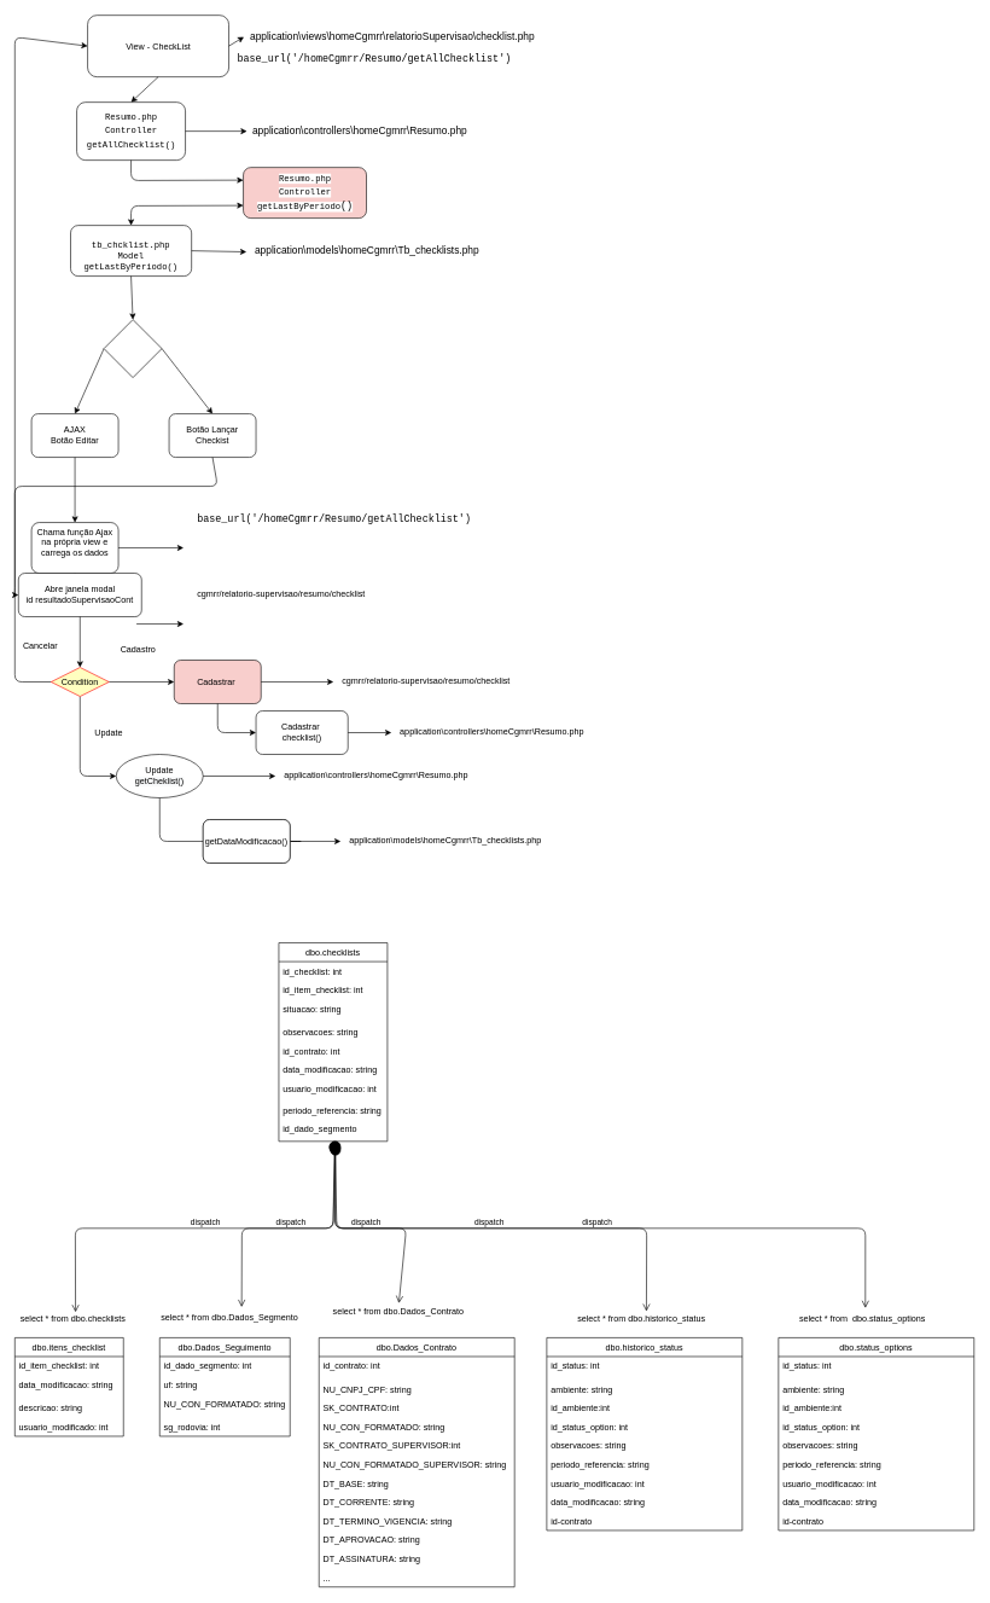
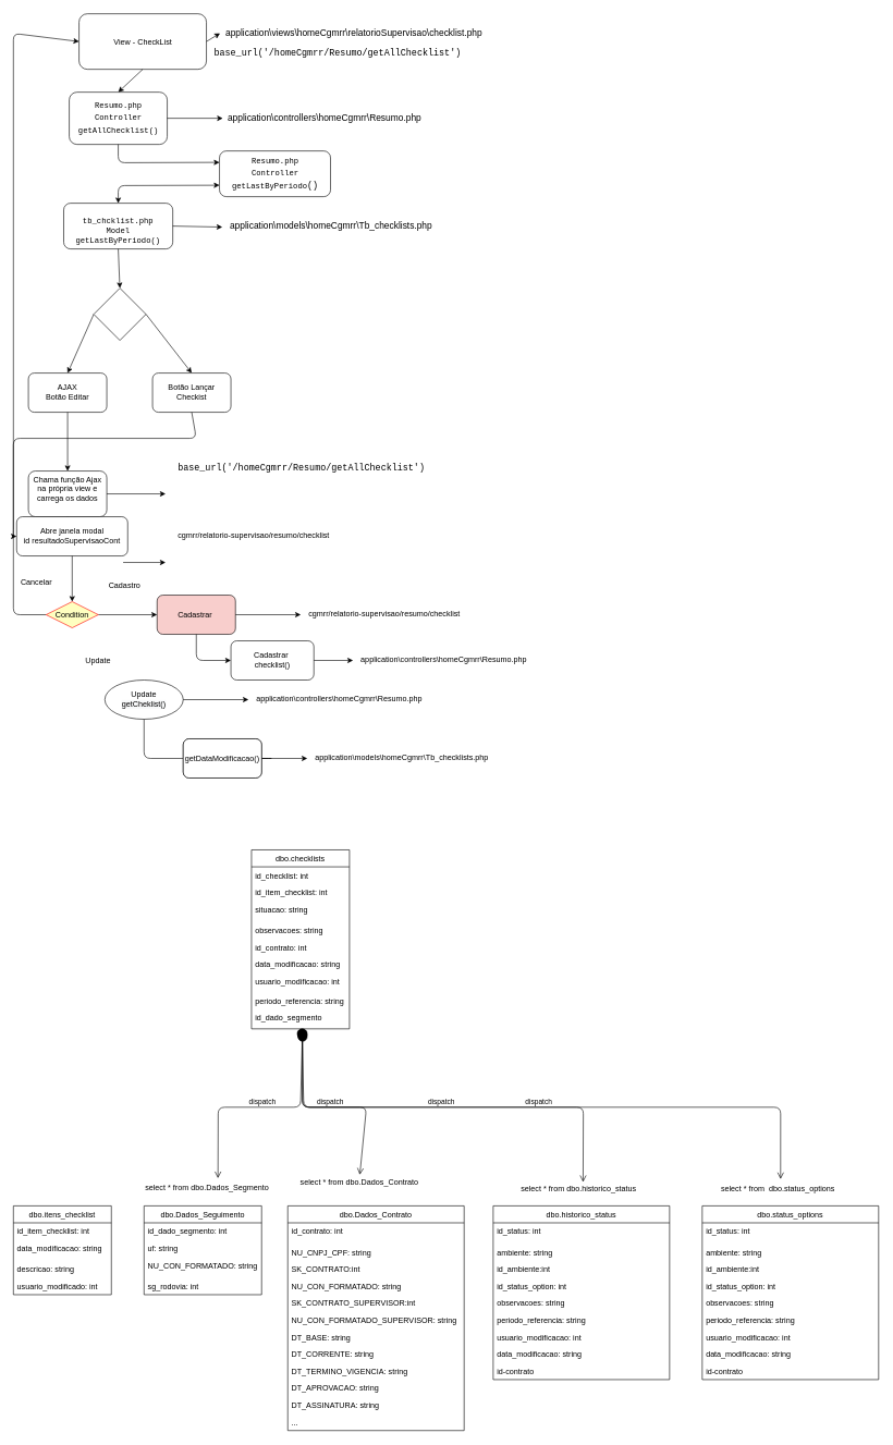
- <mxCell id="52" value="&lt;div style=&quot;font-family: &amp;#34;consolas&amp;#34; , &amp;#34;courier new&amp;#34; , monospace ; line-height: 19px&quot;&gt;&lt;span style=&quot;background-color: rgb(255 , 255 , 255)&quot;&gt;&lt;font style=&quot;font-size: 12px&quot;&gt;Resumo.php&lt;/font&gt;&lt;/span&gt;&lt;/div&gt;&lt;div style=&quot;font-family: &amp;#34;consolas&amp;#34; , &amp;#34;courier new&amp;#34; , monospace ; line-height: 19px&quot;&gt;&lt;span style=&quot;background-color: rgb(255 , 255 , 255)&quot;&gt;&lt;font style=&quot;font-size: 12px&quot;&gt;Controller&lt;/font&gt;&lt;/span&gt;&lt;/div&gt;&lt;div style=&quot;font-family: &amp;#34;consolas&amp;#34; , &amp;#34;courier new&amp;#34; , monospace ; line-height: 19px&quot;&gt;&lt;span style=&quot;background-color: rgb(255 , 255 , 255)&quot;&gt;&lt;font style=&quot;font-size: 12px&quot;&gt;getLastByPeriodo&lt;/font&gt;&lt;span style=&quot;font-size: 14px&quot;&gt;()&lt;/span&gt;&lt;/span&gt;&lt;/div&gt;" style="rounded=1;whiteSpace=wrap;html=1;fillColor=#f8cecc;" vertex="1" parent="1"><mxGeometry x="335.5" y="230" width="170" height="70" as="geometry" /></mxCell>
+ <mxCell id="52" value="&lt;div style=&quot;font-family: &amp;#34;consolas&amp;#34; , &amp;#34;courier new&amp;#34; , monospace ; line-height: 19px&quot;&gt;&lt;span style=&quot;background-color: rgb(255 , 255 , 255)&quot;&gt;&lt;font style=&quot;font-size: 12px&quot;&gt;Resumo.php&lt;/font&gt;&lt;/span&gt;&lt;/div&gt;&lt;div style=&quot;font-family: &amp;#34;consolas&amp;#34; , &amp;#34;courier new&amp;#34; , monospace ; line-height: 19px&quot;&gt;&lt;span style=&quot;background-color: rgb(255 , 255 , 255)&quot;&gt;&lt;font style=&quot;font-size: 12px&quot;&gt;Controller&lt;/font&gt;&lt;/span&gt;&lt;/div&gt;&lt;div style=&quot;font-family: &amp;#34;consolas&amp;#34; , &amp;#34;courier new&amp;#34; , monospace ; line-height: 19px&quot;&gt;&lt;span style=&quot;background-color: rgb(255 , 255 , 255)&quot;&gt;&lt;font style=&quot;font-size: 12px&quot;&gt;getLastByPeriodo&lt;/font&gt;&lt;span style=&quot;font-size: 14px&quot;&gt;()&lt;/span&gt;&lt;/span&gt;&lt;/div&gt;" style="rounded=1;whiteSpace=wrap;html=1;" vertex="1" parent="1"><mxGeometry x="335.5" y="230" width="170" height="70" as="geometry" /></mxCell>
- <mxCell id="28" value="" style="endArrow=classic;html=1;exitX=0.5;exitY=1;exitDx=0;exitDy=0;entryX=0;entryY=0.5;entryDx=0;entryDy=0;" parent="1" source="44" target="26" edge="1"><mxGeometry width="50" height="50" relative="1" as="geometry"><mxPoint x="110" y="980" as="sourcePoint" /><mxPoint x="330" y="1110" as="targetPoint" /><Array as="points"><mxPoint x="110" y="1070" /></Array></mxGeometry></mxCell>
- <mxCell id="110" value="dispatch" style="html=1;verticalAlign=bottom;startArrow=circle;startFill=1;endArrow=open;startSize=6;endSize=8;entryX=0.524;entryY=0.035;entryDx=0;entryDy=0;entryPerimeter=0;exitX=0.513;exitY=1.014;exitDx=0;exitDy=0;exitPerimeter=0;" edge="1" parent="1" source="66" target="42"><mxGeometry width="80" relative="1" as="geometry"><mxPoint x="459.5" y="1634" as="sourcePoint" /><mxPoint x="94.5" y="1694" as="targetPoint" /><Array as="points"><mxPoint x="459.5" y="1694" /><mxPoint x="103.5" y="1694" /></Array></mxGeometry></mxCell>
- <mxCell id="42" value="select * from dbo.checklists" style="text;html=1;align=center;verticalAlign=middle;resizable=0;points=[];autosize=1;" parent="1" vertex="1"><mxGeometry x="20" y="1809" width="160" height="20" as="geometry" /></mxCell>
